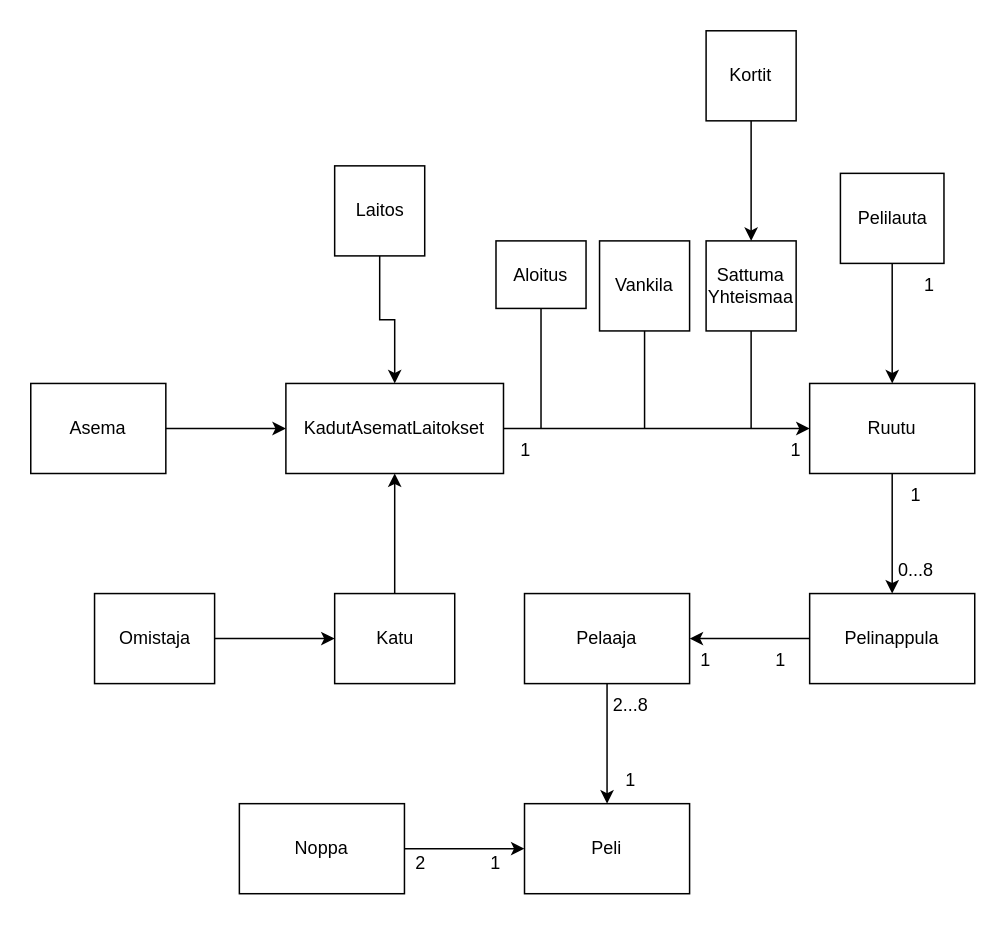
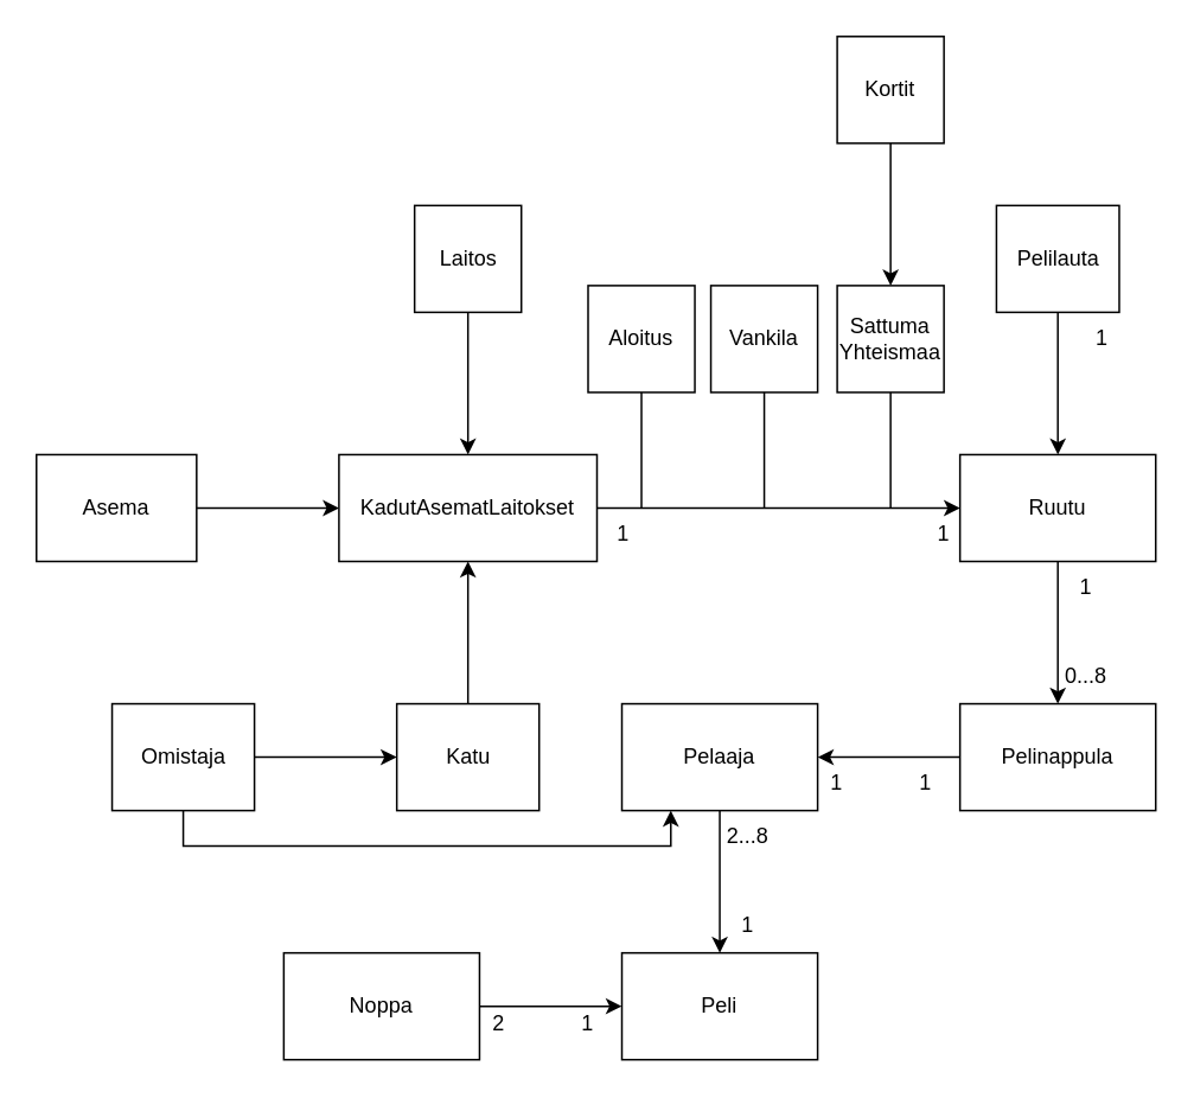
- <mxCell id="40" value="Laitos" style="rounded=0;whiteSpace=wrap;html=1;" vertex="1" parent="1"><mxGeometry x="222.5" y="110" width="60" height="60" as="geometry" /></mxCell>
+ <mxCell id="40" value="Laitos" style="rounded=0;whiteSpace=wrap;html=1;" vertex="1" parent="1"><mxGeometry x="232.5" y="115" width="60" height="60" as="geometry" /></mxCell>
- <mxCell id="28" value="Aloitus" style="rounded=0;whiteSpace=wrap;html=1;" vertex="1" parent="1"><mxGeometry x="330" y="160" width="60" height="45" as="geometry" /></mxCell>
+ <mxCell id="28" value="Aloitus" style="rounded=0;whiteSpace=wrap;html=1;" vertex="1" parent="1"><mxGeometry x="330" y="160" width="60" height="60" as="geometry" /></mxCell>
+ <mxCell id="41" style="edgeStyle=orthogonalEdgeStyle;rounded=0;orthogonalLoop=1;jettySize=auto;html=1;entryX=0.25;entryY=1;entryDx=0;entryDy=0;" edge="1" parent="1" source="42" target="7"><mxGeometry relative="1" as="geometry"><Array as="points"><mxPoint x="103" y="475" /><mxPoint x="377" y="475" /></Array></mxGeometry></mxCell>
